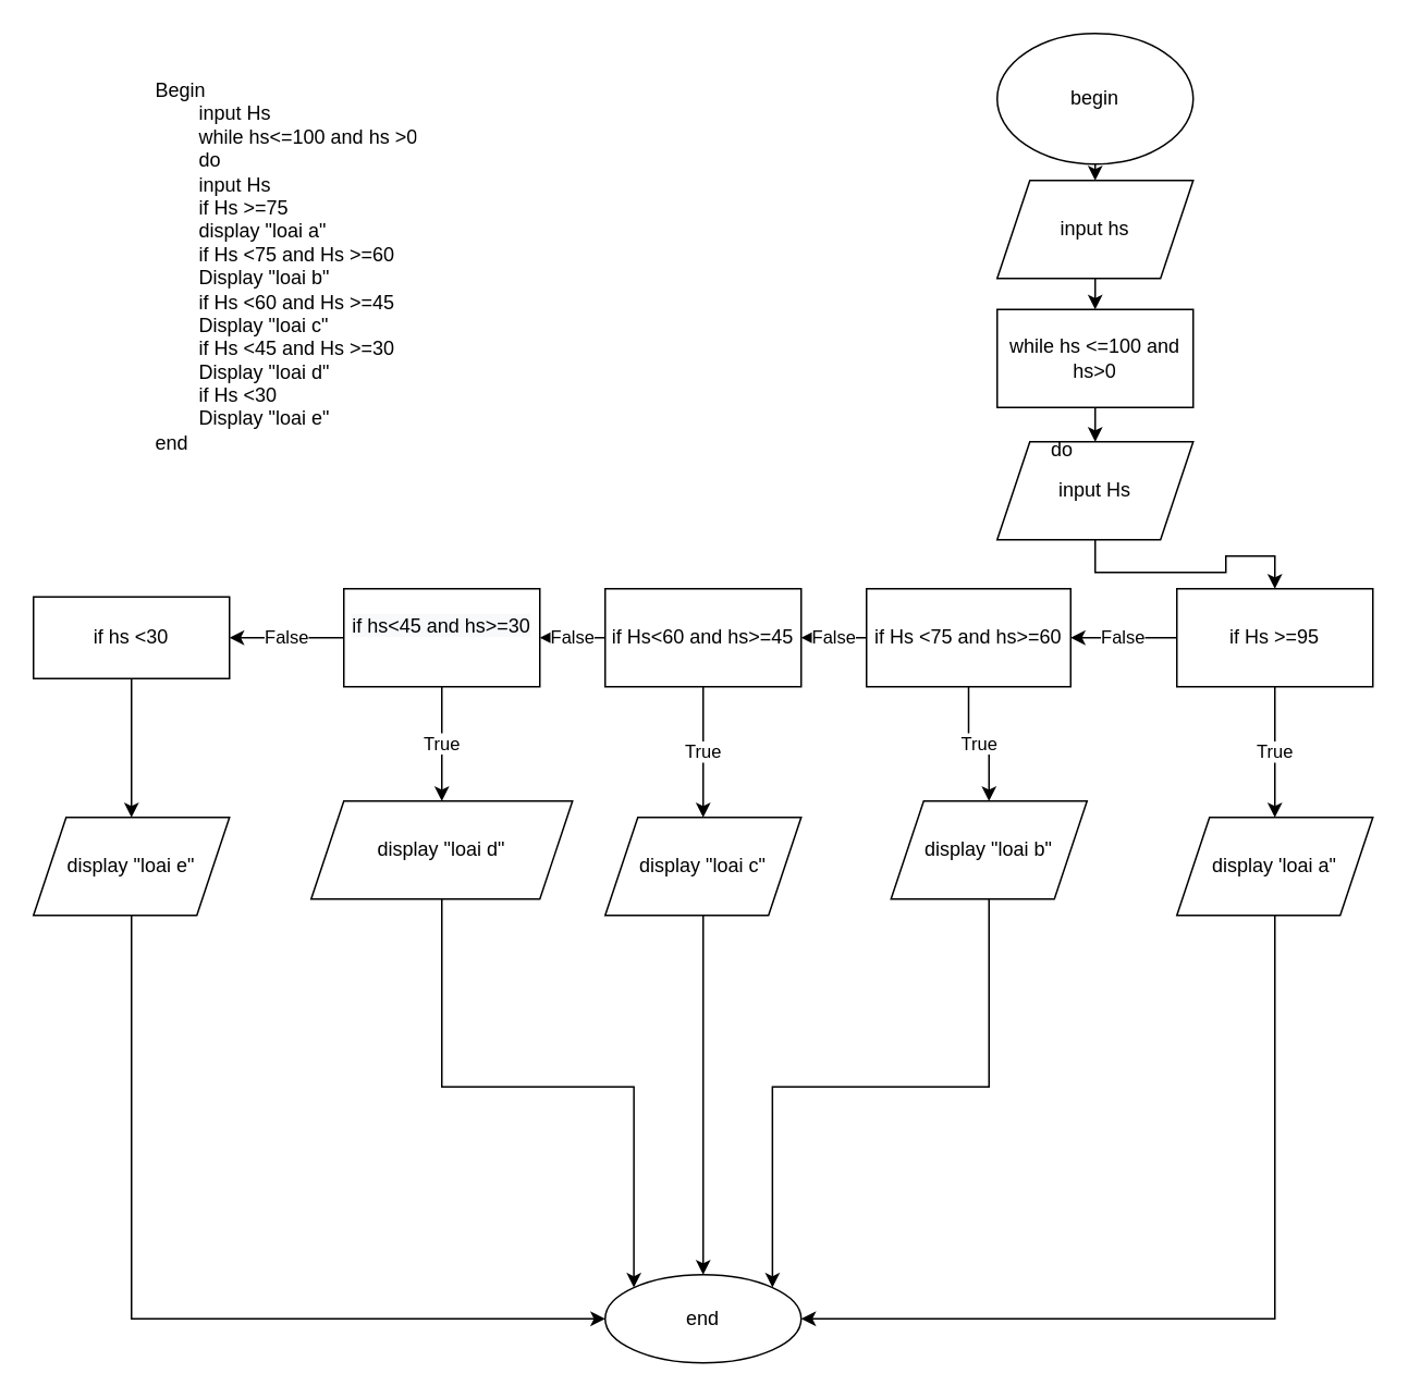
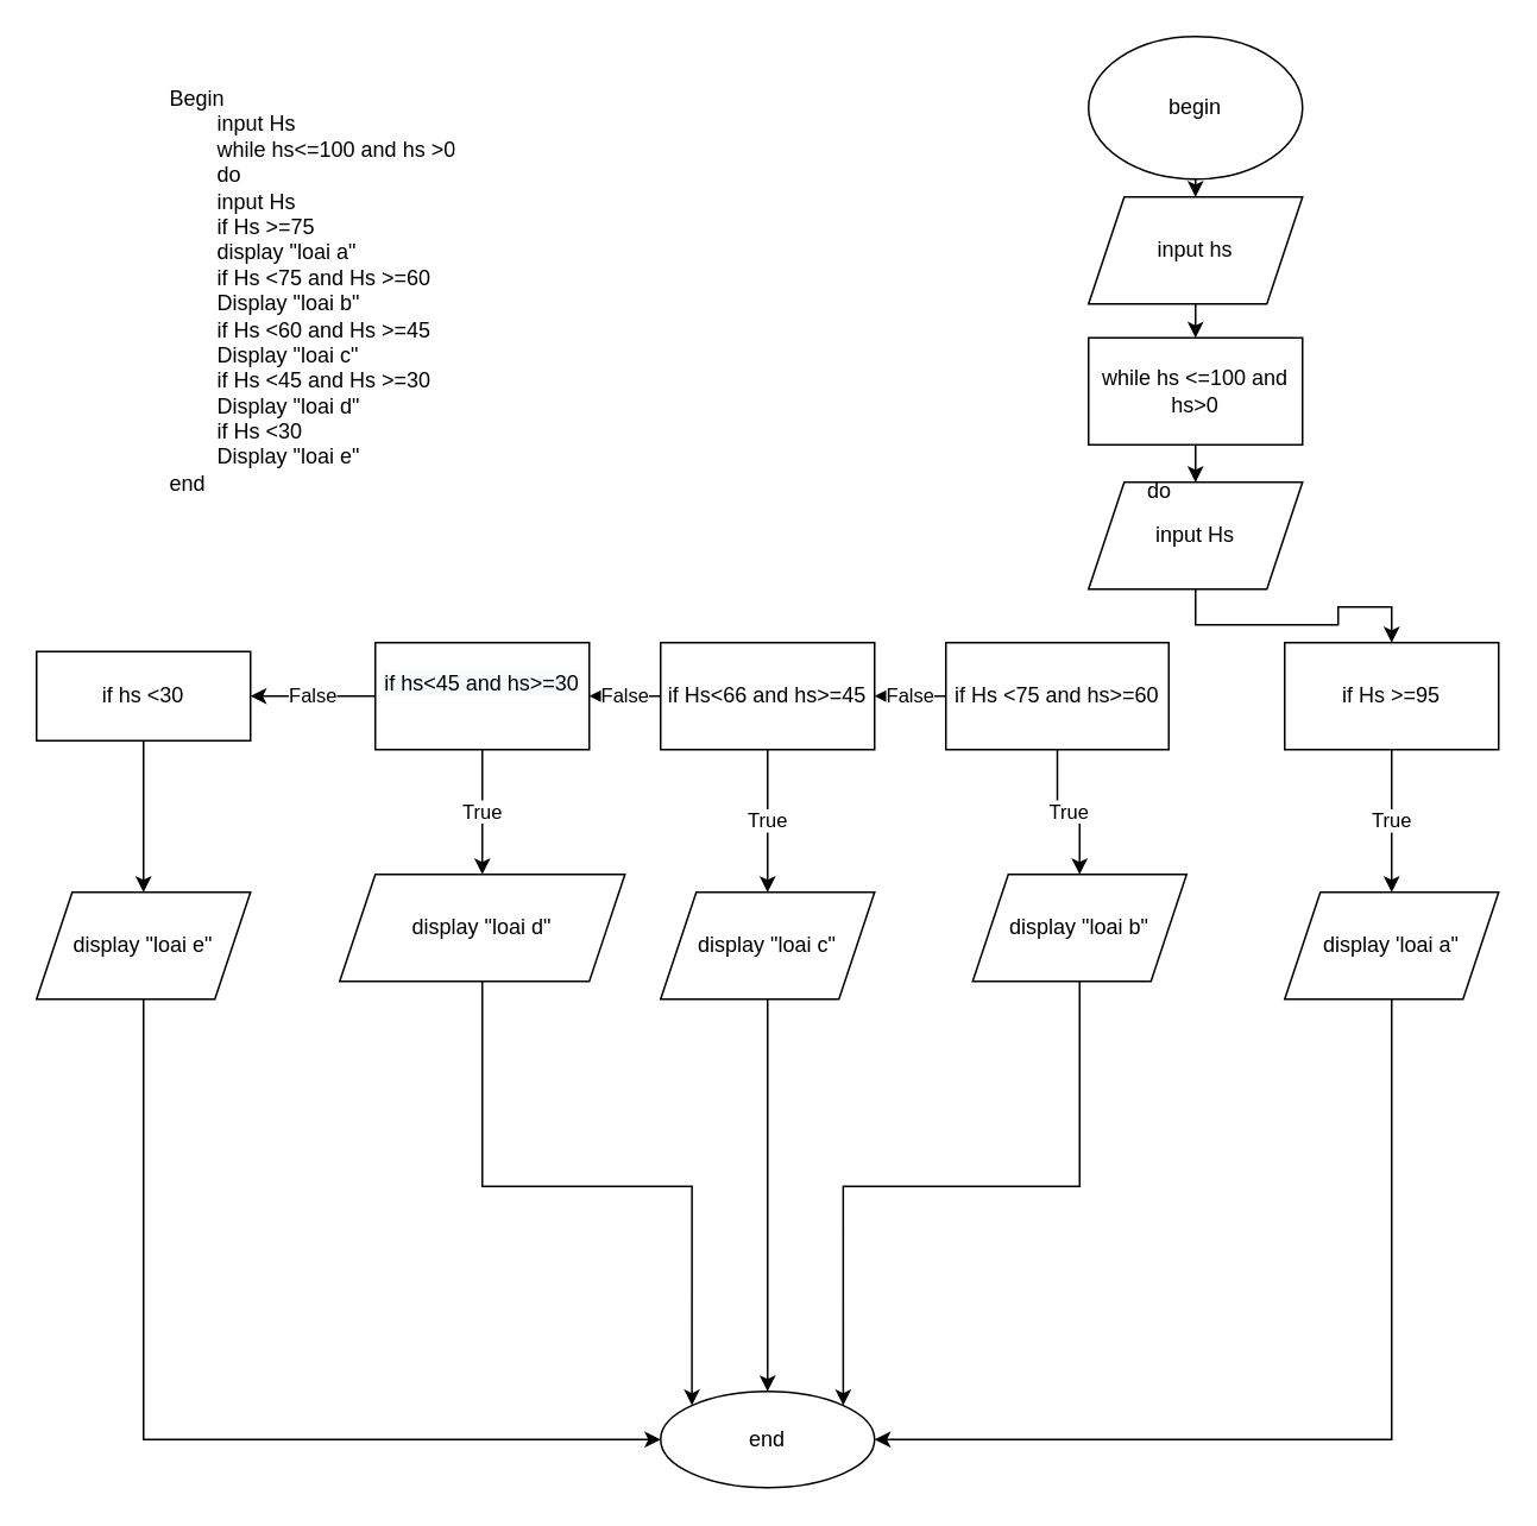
- <mxCell id="24" value="if Hs&amp;lt;60 and hs&amp;gt;=45" style="whiteSpace=wrap;html=1;rounded=0;" parent="1" vertex="1"><mxGeometry x="370" y="360" width="120" height="60" as="geometry" /></mxCell>
+ <mxCell id="24" value="if Hs&amp;lt;66 and hs&amp;gt;=45" style="whiteSpace=wrap;html=1;rounded=0;" parent="1" vertex="1"><mxGeometry x="370" y="360" width="120" height="60" as="geometry" /></mxCell>
- <mxCell id="13" value="False" style="edgeStyle=orthogonalEdgeStyle;rounded=0;orthogonalLoop=1;jettySize=auto;html=1;exitX=0;exitY=0.5;exitDx=0;exitDy=0;entryX=1;entryY=0.5;entryDx=0;entryDy=0;" edge="1" parent="1" source="14" target="19"><mxGeometry relative="1" as="geometry" /></mxCell>
